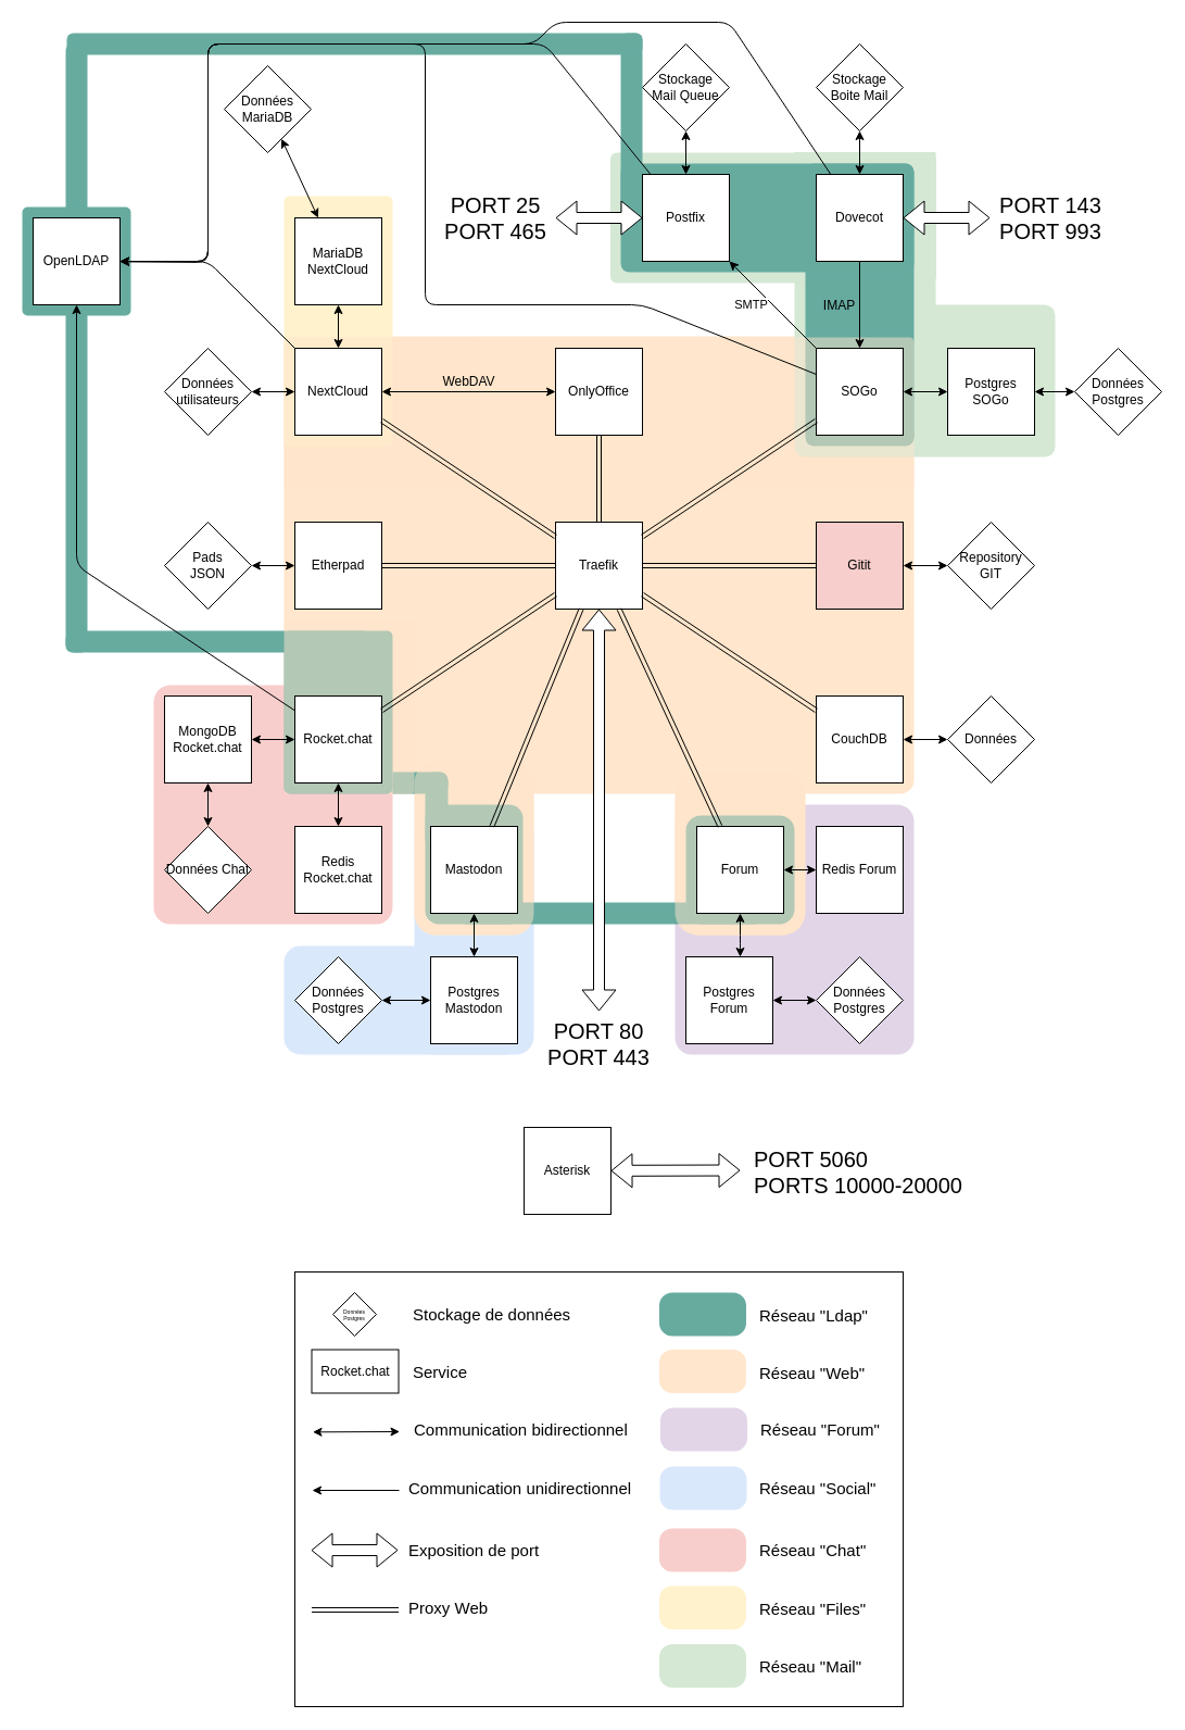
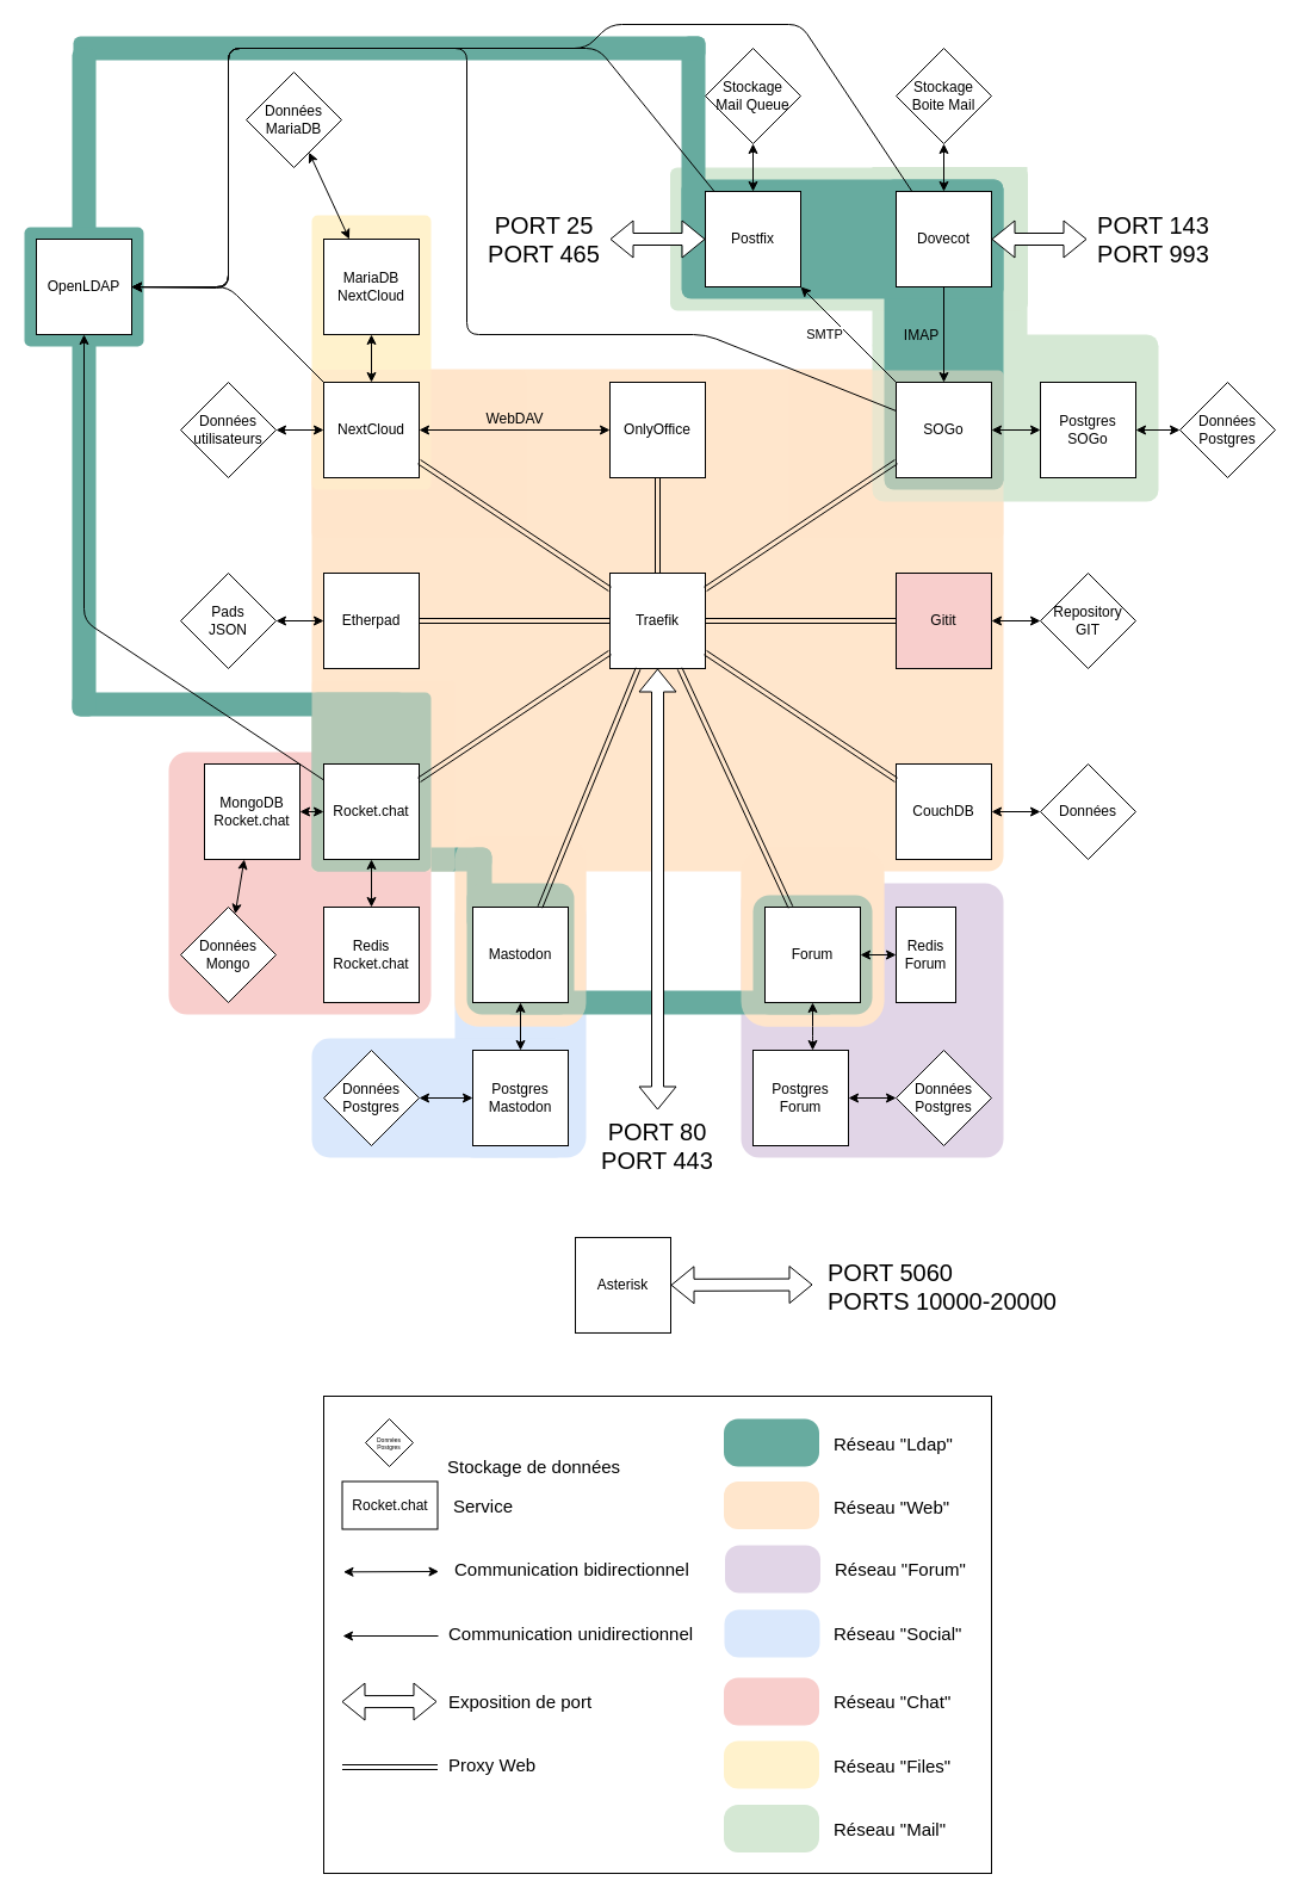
- <mxCell id="71" value="MongoDB Rocket.chat" style="rounded=0;whiteSpace=wrap;html=1;" vertex="1" parent="1"><mxGeometry x="151" y="640" width="80" height="80" as="geometry" /></mxCell>
+ <mxCell id="71" value="MongoDB Rocket.chat" style="rounded=0;whiteSpace=wrap;html=1;" vertex="1" parent="1"><mxGeometry x="171" y="640" width="80" height="80" as="geometry" /></mxCell>
- <mxCell id="73" value="Données Chat&lt;br&gt;" style="rhombus;whiteSpace=wrap;html=1;" vertex="1" parent="1"><mxGeometry x="151" y="760" width="80" height="80" as="geometry" /></mxCell>
+ <mxCell id="73" value="Données Mongo&lt;br&gt;" style="rhombus;whiteSpace=wrap;html=1;" vertex="1" parent="1"><mxGeometry x="151" y="760" width="80" height="80" as="geometry" /></mxCell>
- <mxCell id="97" value="Redis Forum" style="rounded=0;whiteSpace=wrap;html=1;" vertex="1" parent="1"><mxGeometry x="751" y="760" width="80" height="80" as="geometry" /></mxCell>
+ <mxCell id="97" value="Redis Forum" style="rounded=0;whiteSpace=wrap;html=1;" vertex="1" parent="1"><mxGeometry x="751" y="760" width="50" height="80" as="geometry" /></mxCell>
- <mxCell id="112" value="Stockage de données" style="text;html=1;strokeColor=none;fillColor=none;align=left;verticalAlign=middle;whiteSpace=wrap;rounded=0;labelBackgroundColor=none;fontSize=15;" vertex="1" parent="1"><mxGeometry x="377.5" y="1199" width="200" height="20" as="geometry" /></mxCell>
+ <mxCell id="112" value="Stockage de données" style="text;html=1;strokeColor=none;fillColor=none;align=left;verticalAlign=middle;whiteSpace=wrap;rounded=0;labelBackgroundColor=none;fontSize=15;" vertex="1" parent="1"><mxGeometry x="372.5" y="1219" width="200" height="20" as="geometry" /></mxCell>
